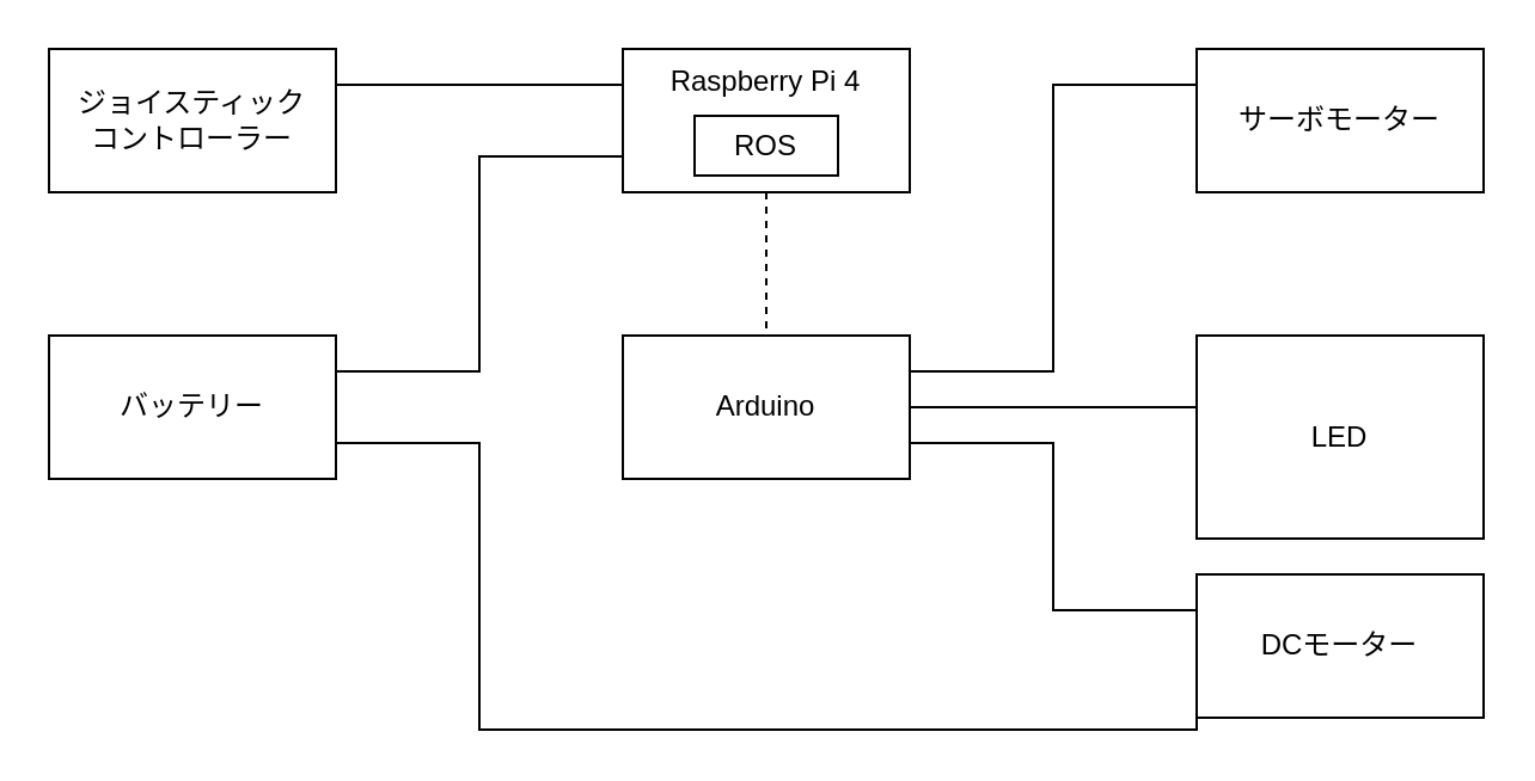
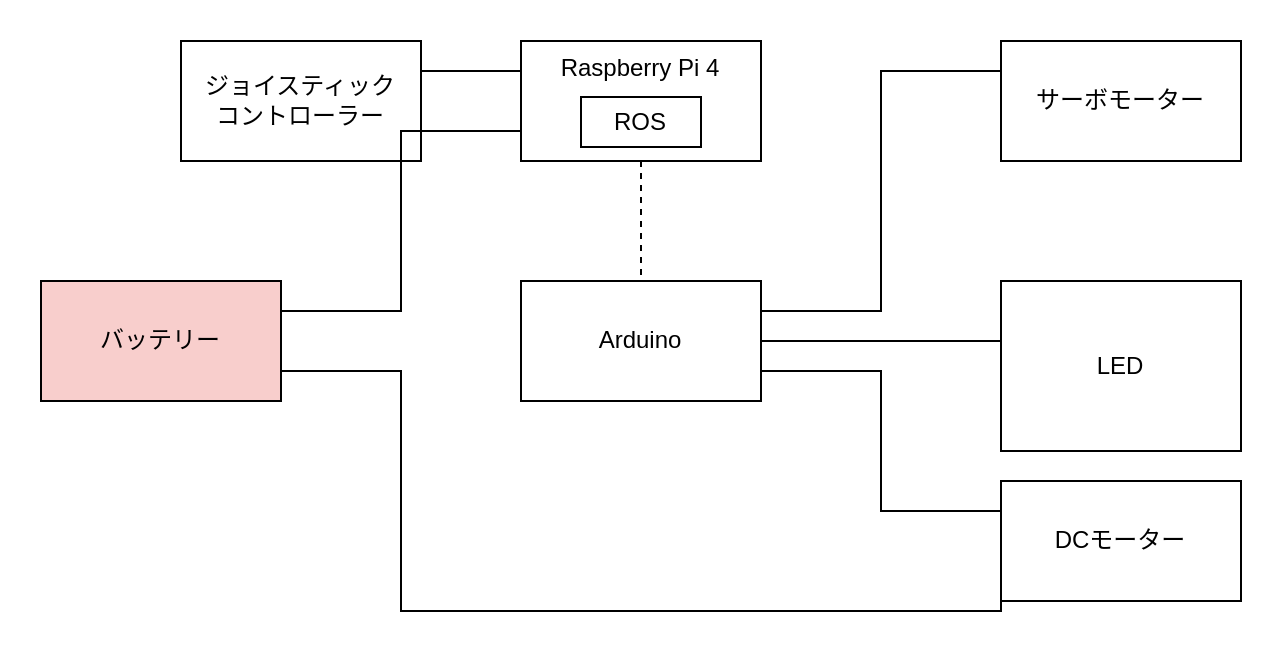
- <mxCell id="3" value="ジョイスティック&lt;br&gt;コントローラー" style="rounded=0;whiteSpace=wrap;html=1;" vertex="1" parent="1"><mxGeometry x="20" y="20" width="120" height="60" as="geometry" /></mxCell>
+ <mxCell id="3" value="ジョイスティック&lt;br&gt;コントローラー" style="rounded=0;whiteSpace=wrap;html=1;" vertex="1" parent="1"><mxGeometry x="90" y="20" width="120" height="60" as="geometry" /></mxCell>
- <mxCell id="13" value="バッテリー" style="rounded=0;whiteSpace=wrap;html=1;" vertex="1" parent="1"><mxGeometry x="20" y="140" width="120" height="60" as="geometry" /></mxCell>
+ <mxCell id="13" value="バッテリー" style="rounded=0;whiteSpace=wrap;html=1;fillColor=#f8cecc;" vertex="1" parent="1"><mxGeometry x="20" y="140" width="120" height="60" as="geometry" /></mxCell>
